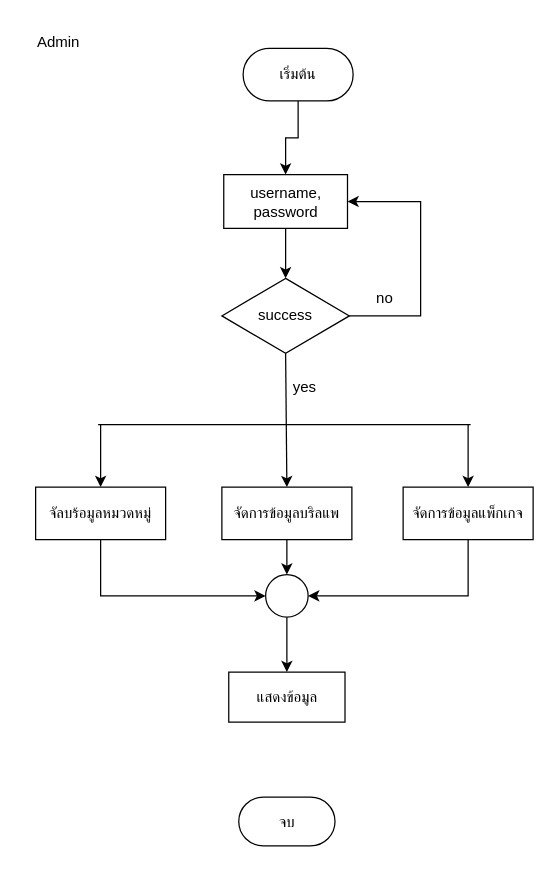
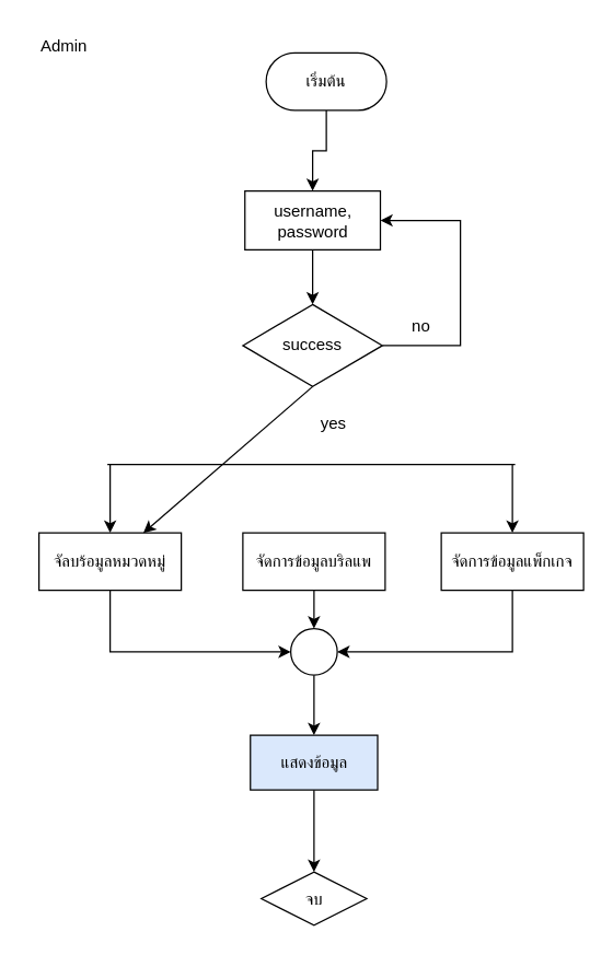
- <mxCell id="16" value="" style="endArrow=classic;html=1;rounded=0;entryX=0.5;entryY=0;entryDx=0;entryDy=0;exitX=0.5;exitY=1;exitDx=0;exitDy=0;" edge="1" parent="1" source="8" target="14"><mxGeometry width="50" height="50" relative="1" as="geometry"><mxPoint x="227.66" y="339" as="sourcePoint" /><mxPoint x="227.66" y="368" as="targetPoint" /></mxGeometry></mxCell>
+ <mxCell id="16" value="" style="endArrow=classic;html=1;rounded=0;exitX=0.5;exitY=1;exitDx=0;exitDy=0;" edge="1" parent="1" source="8" target="13"><mxGeometry width="50" height="50" relative="1" as="geometry"><mxPoint x="227.66" y="339" as="sourcePoint" /><mxPoint x="227.66" y="368" as="targetPoint" /></mxGeometry></mxCell>
- <mxCell id="21" value="แสดงข้อมูล" style="whiteSpace=wrap;html=1;" vertex="1" parent="1"><mxGeometry x="182.5" y="537" width="93" height="40" as="geometry" /></mxCell>
+ <mxCell id="21" value="แสดงข้อมูล" style="whiteSpace=wrap;html=1;fillColor=#dae8fc;" vertex="1" parent="1"><mxGeometry x="182.5" y="537" width="93" height="40" as="geometry" /></mxCell>
+ <mxCell id="20" value="" style="edgeStyle=orthogonalEdgeStyle;rounded=0;orthogonalLoop=1;jettySize=auto;html=1;" edge="1" parent="1" source="21" target="22"><mxGeometry relative="1" as="geometry" /></mxCell>
- <mxCell id="22" value="จบ" style="rounded=1;whiteSpace=wrap;html=1;arcSize=50;" vertex="1" parent="1"><mxGeometry x="190.5" y="637" width="77" height="39" as="geometry" /></mxCell>
+ <mxCell id="22" value="จบ" style="rhombus;whiteSpace=wrap;html=1;arcSize=50;" vertex="1" parent="1"><mxGeometry x="190.5" y="637" width="77" height="39" as="geometry" /></mxCell>
